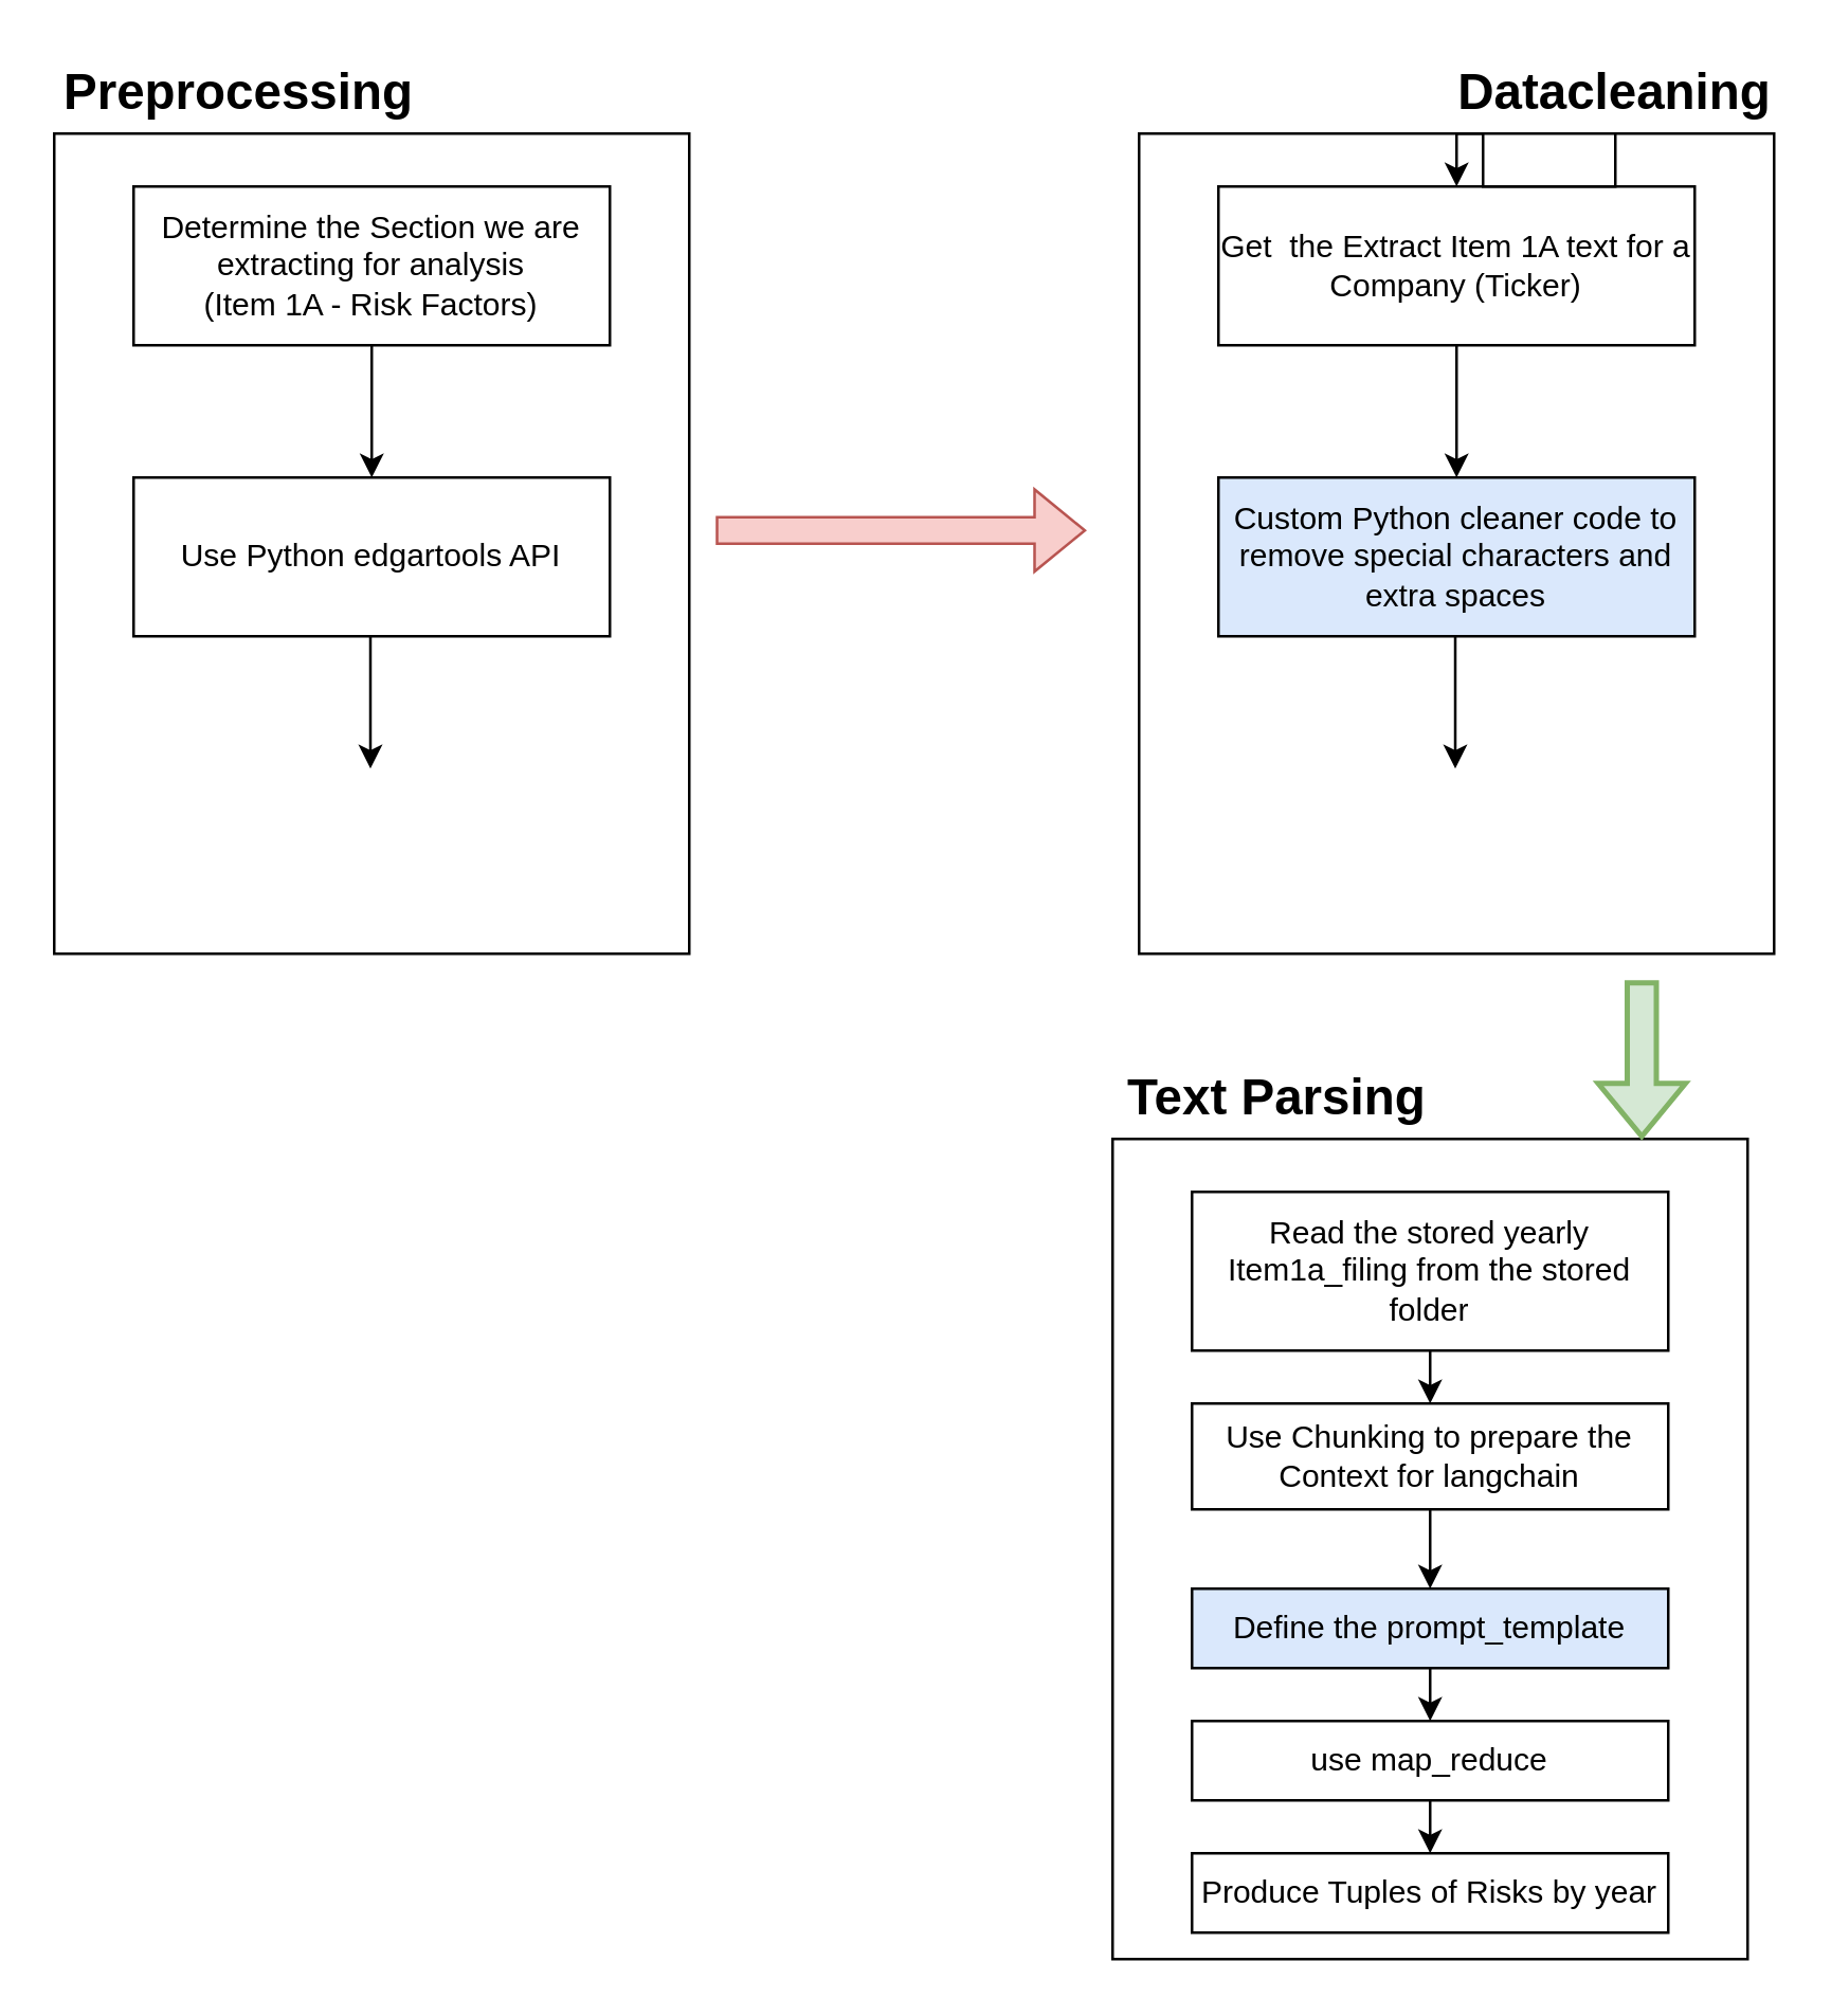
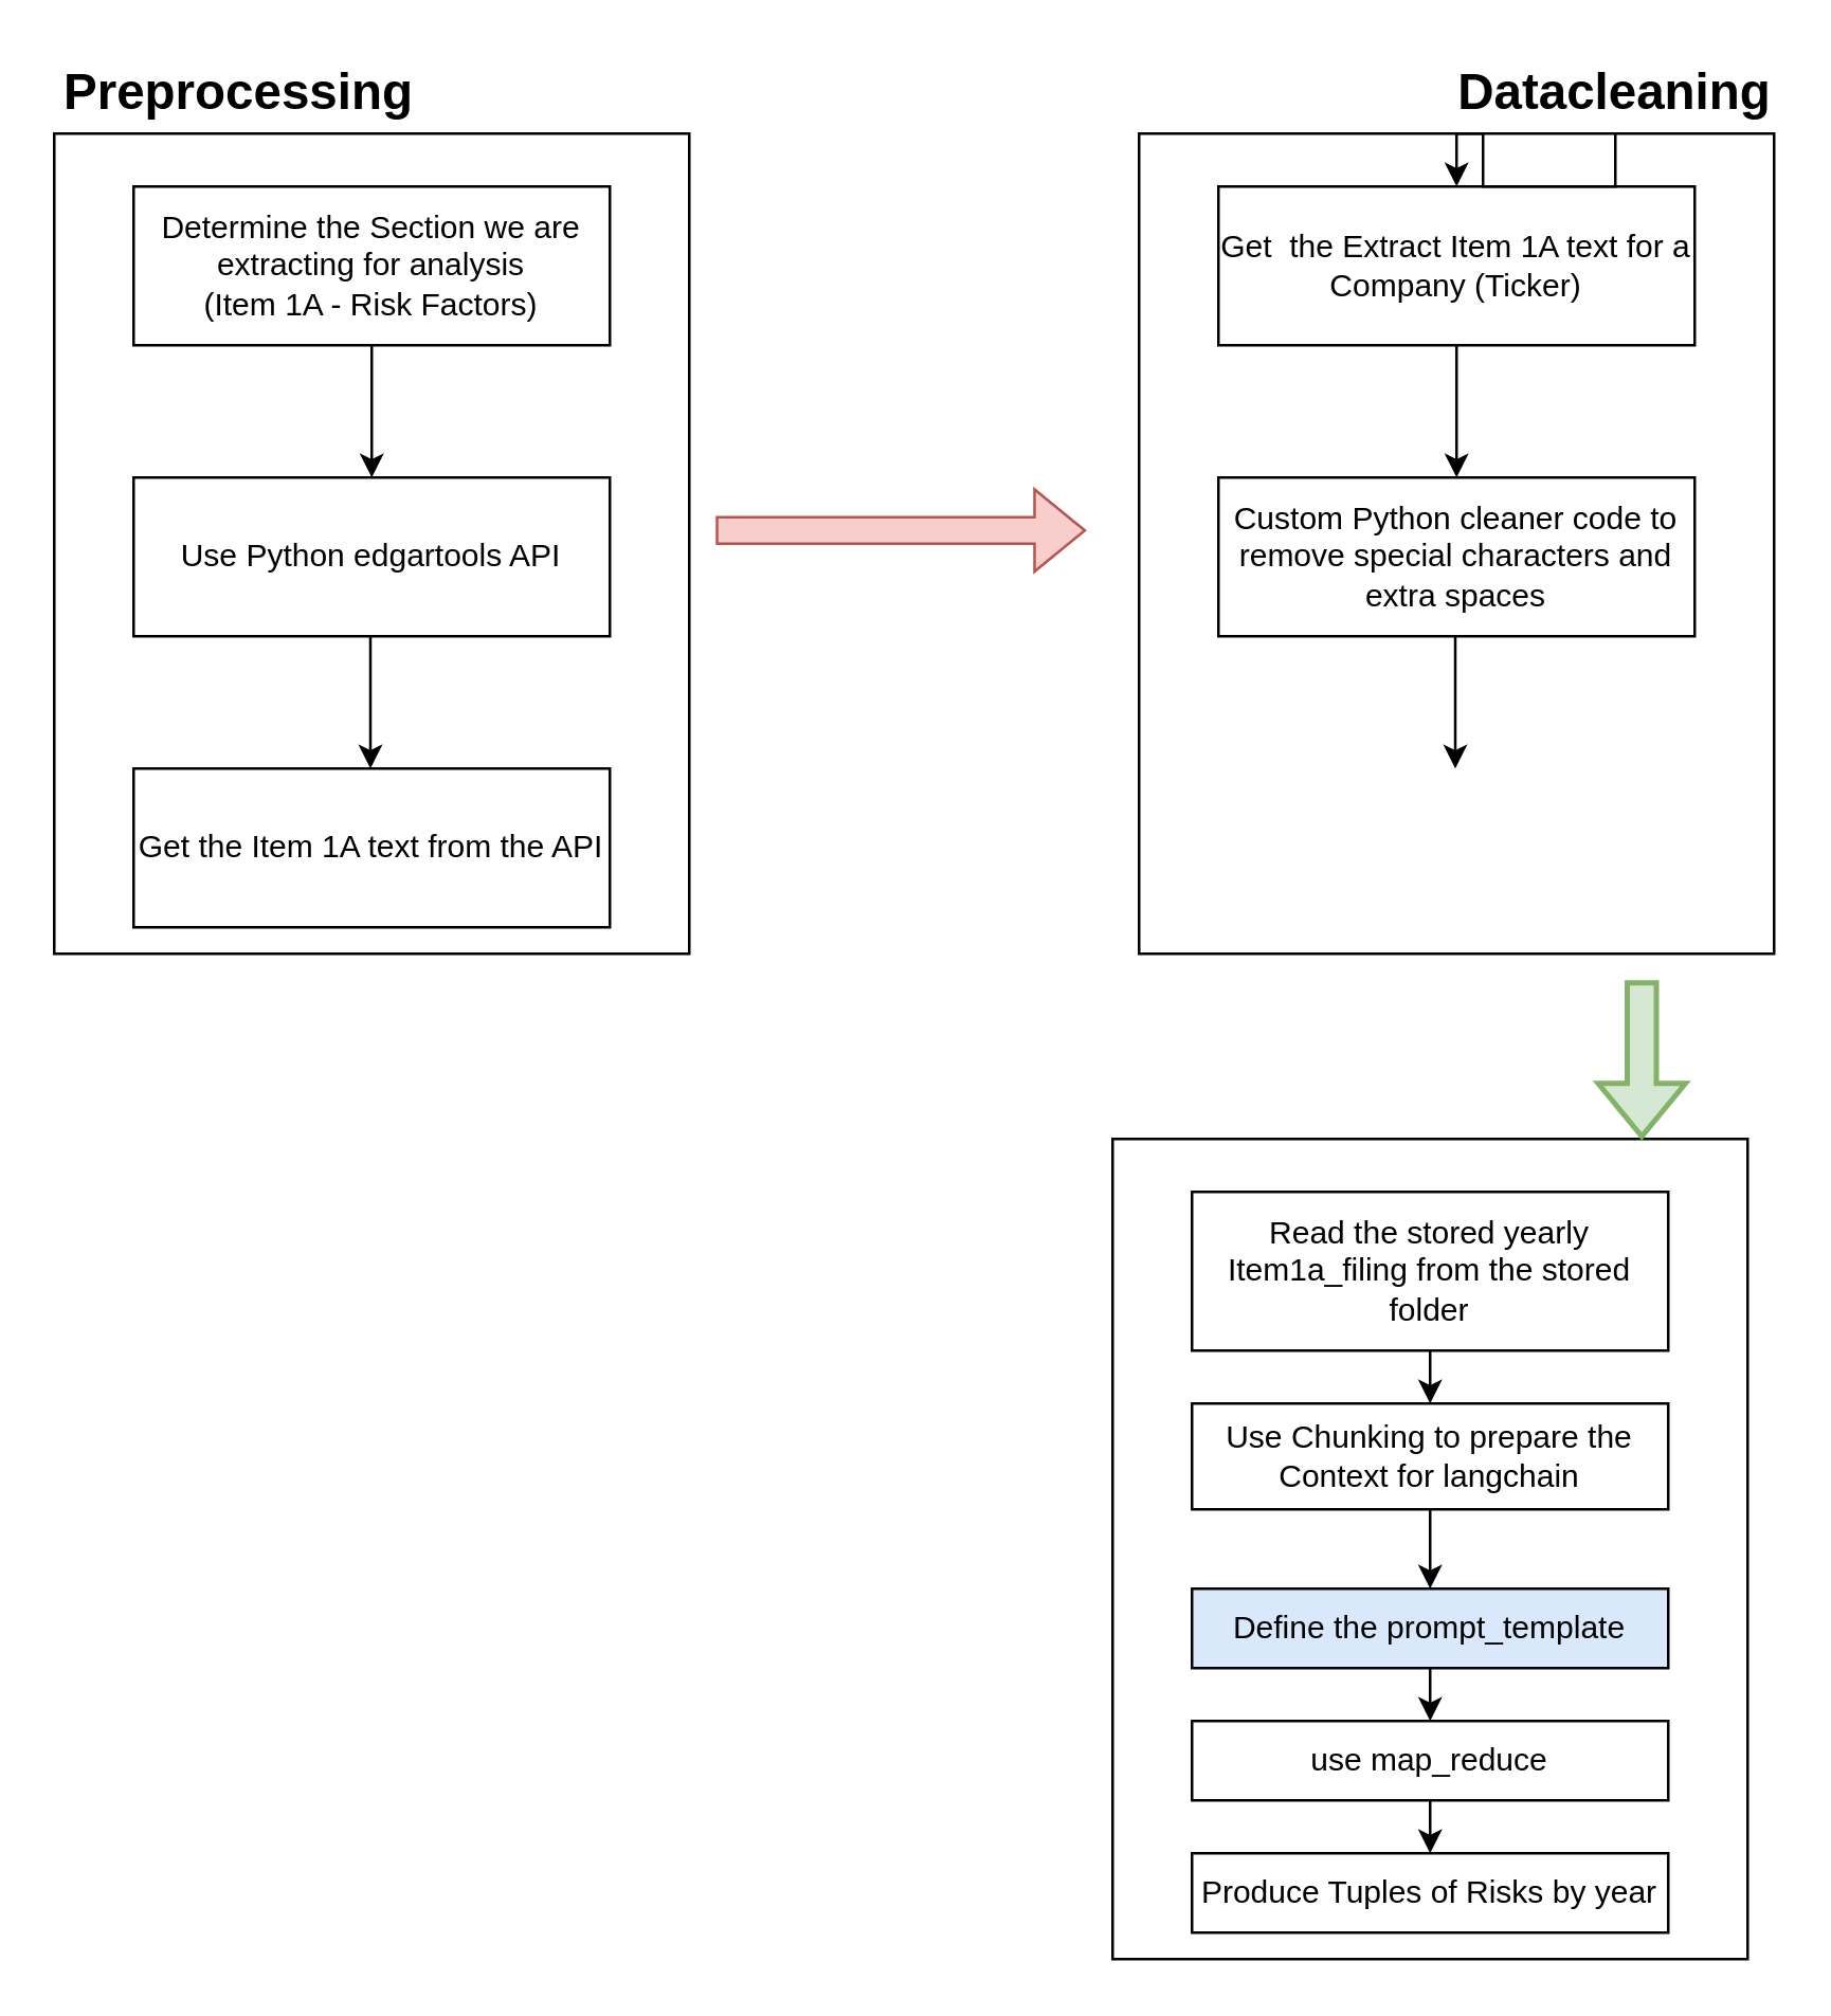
- <mxCell id="15" value="Custom Python cleaner code to remove special characters and extra spaces" style="rounded=0;whiteSpace=wrap;html=1;fillColor=#dae8fc;" vertex="1" parent="13"><mxGeometry y="110" width="180" height="60" as="geometry" /></mxCell>
+ <mxCell id="15" value="Custom Python cleaner code to remove special characters and extra spaces" style="rounded=0;whiteSpace=wrap;html=1;" vertex="1" parent="13"><mxGeometry y="110" width="180" height="60" as="geometry" /></mxCell>
+ <mxCell id="7" value="Get the Item 1A text from the API" style="rounded=0;whiteSpace=wrap;html=1;" vertex="1" parent="4"><mxGeometry y="220" width="180" height="60" as="geometry" /></mxCell>
- <mxCell id="27" value="Text Parsing&amp;nbsp;" style="text;html=1;align=center;verticalAlign=middle;whiteSpace=wrap;rounded=0;fontStyle=1;fontSize=19;" vertex="1" parent="21"><mxGeometry width="130" height="30" as="geometry" /></mxCell>
